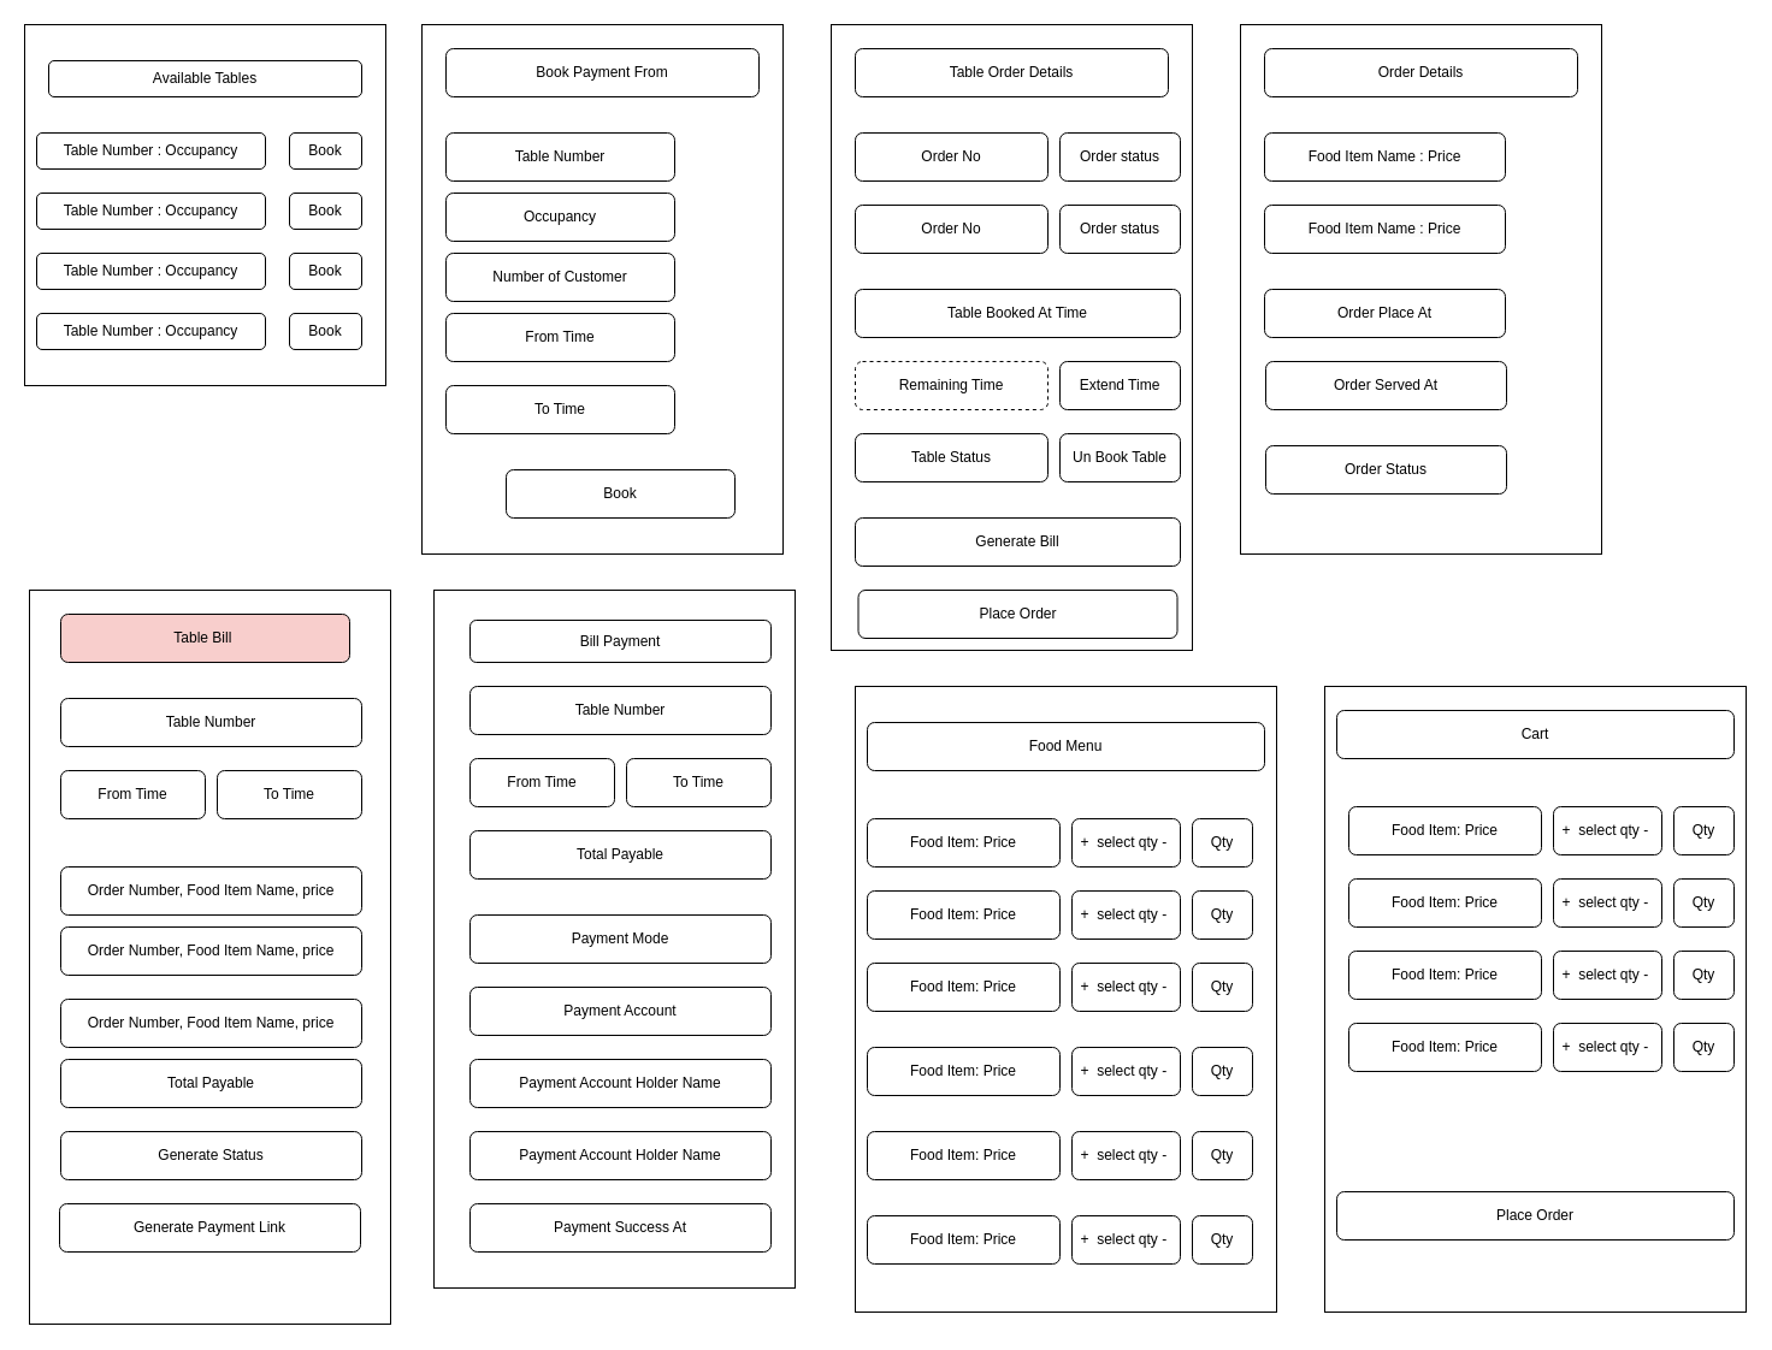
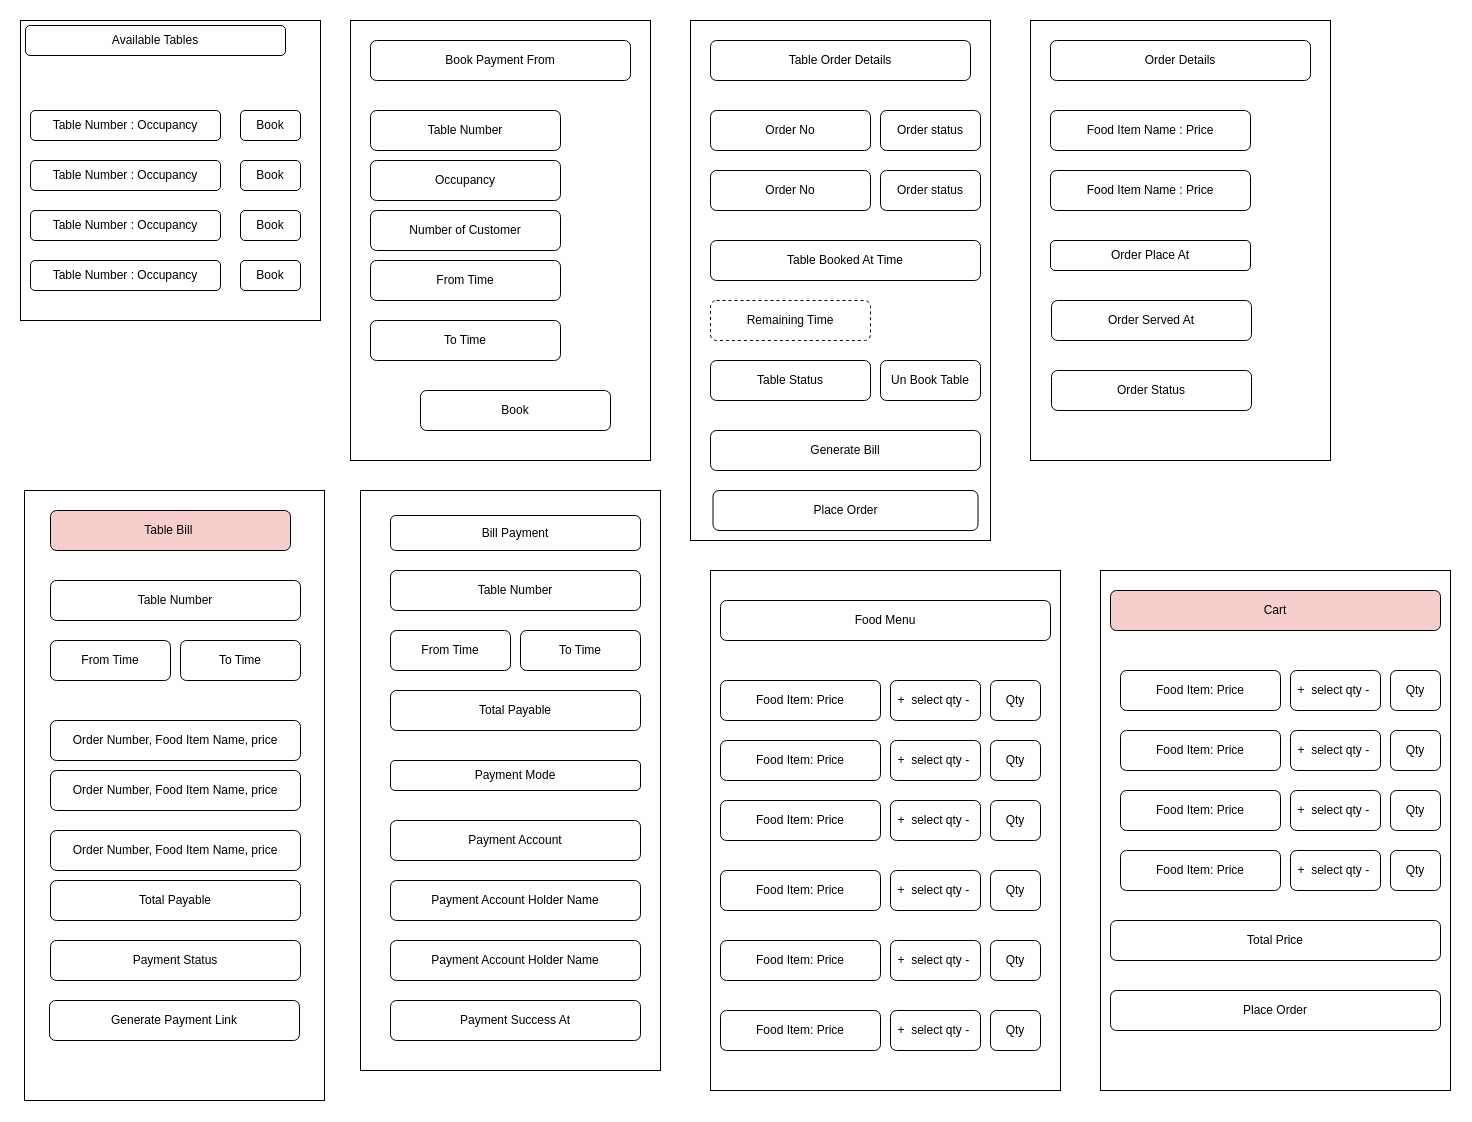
- <mxCell id="3" value="Available Tables" style="rounded=1;whiteSpace=wrap;html=1;" vertex="1" parent="1"><mxGeometry x="40" y="50" width="260" height="30" as="geometry" /></mxCell>
+ <mxCell id="3" value="Available Tables" style="rounded=1;whiteSpace=wrap;html=1;" vertex="1" parent="1"><mxGeometry x="25" y="25" width="260" height="30" as="geometry" /></mxCell>
- <mxCell id="33" value="Order Place At" style="rounded=1;whiteSpace=wrap;html=1;" vertex="1" parent="1"><mxGeometry x="1050" y="240" width="200" height="40" as="geometry" /></mxCell>
+ <mxCell id="33" value="Order Place At" style="rounded=1;whiteSpace=wrap;html=1;" vertex="1" parent="1"><mxGeometry x="1050" y="240" width="200" height="30" as="geometry" /></mxCell>
- <mxCell id="28" value="Extend Time" style="rounded=1;whiteSpace=wrap;html=1;" vertex="1" parent="1"><mxGeometry x="880" y="300" width="100" height="40" as="geometry" /></mxCell>
- <mxCell id="78" value="Cart" style="rounded=1;whiteSpace=wrap;html=1;" vertex="1" parent="1"><mxGeometry x="1110" y="590" width="330" height="40" as="geometry" /></mxCell>
+ <mxCell id="78" value="Cart" style="rounded=1;whiteSpace=wrap;html=1;fillColor=#f8cecc;" vertex="1" parent="1"><mxGeometry x="1110" y="590" width="330" height="40" as="geometry" /></mxCell>
- <mxCell id="53" value="Payment Mode" style="rounded=1;whiteSpace=wrap;html=1;" vertex="1" parent="1"><mxGeometry x="390" y="760" width="250" height="40" as="geometry" /></mxCell>
+ <mxCell id="53" value="Payment Mode" style="rounded=1;whiteSpace=wrap;html=1;" vertex="1" parent="1"><mxGeometry x="390" y="760" width="250" height="30" as="geometry" /></mxCell>
+ <mxCell id="91" value="Total Price" style="rounded=1;whiteSpace=wrap;html=1;" vertex="1" parent="1"><mxGeometry x="1110" y="920" width="330" height="40" as="geometry" /></mxCell>
- <mxCell id="45" value="Generate Status" style="rounded=1;whiteSpace=wrap;html=1;" vertex="1" parent="1"><mxGeometry x="50" y="940" width="250" height="40" as="geometry" /></mxCell>
+ <mxCell id="45" value="Payment Status" style="rounded=1;whiteSpace=wrap;html=1;" vertex="1" parent="1"><mxGeometry x="50" y="940" width="250" height="40" as="geometry" /></mxCell>
